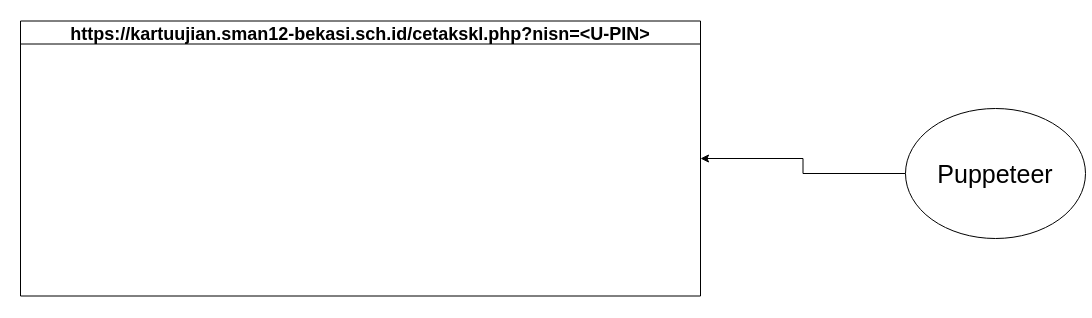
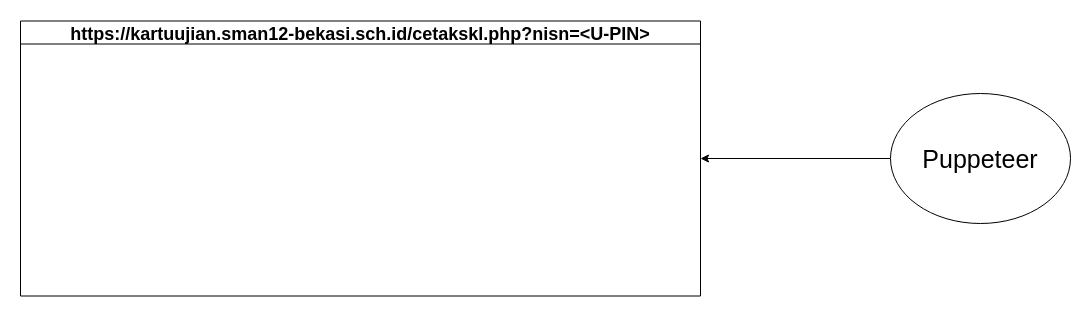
- <mxCell id="4" value="&lt;font style=&quot;font-size: 25px;&quot;&gt;Puppeteer&lt;/font&gt;" style="ellipse;whiteSpace=wrap;html=1;" parent="1" vertex="1"><mxGeometry x="905" y="108" width="180" height="130" as="geometry" /></mxCell>
+ <mxCell id="4" value="&lt;font style=&quot;font-size: 25px;&quot;&gt;Puppeteer&lt;/font&gt;" style="ellipse;whiteSpace=wrap;html=1;" parent="1" vertex="1"><mxGeometry x="890" y="93" width="180" height="130" as="geometry" /></mxCell>
